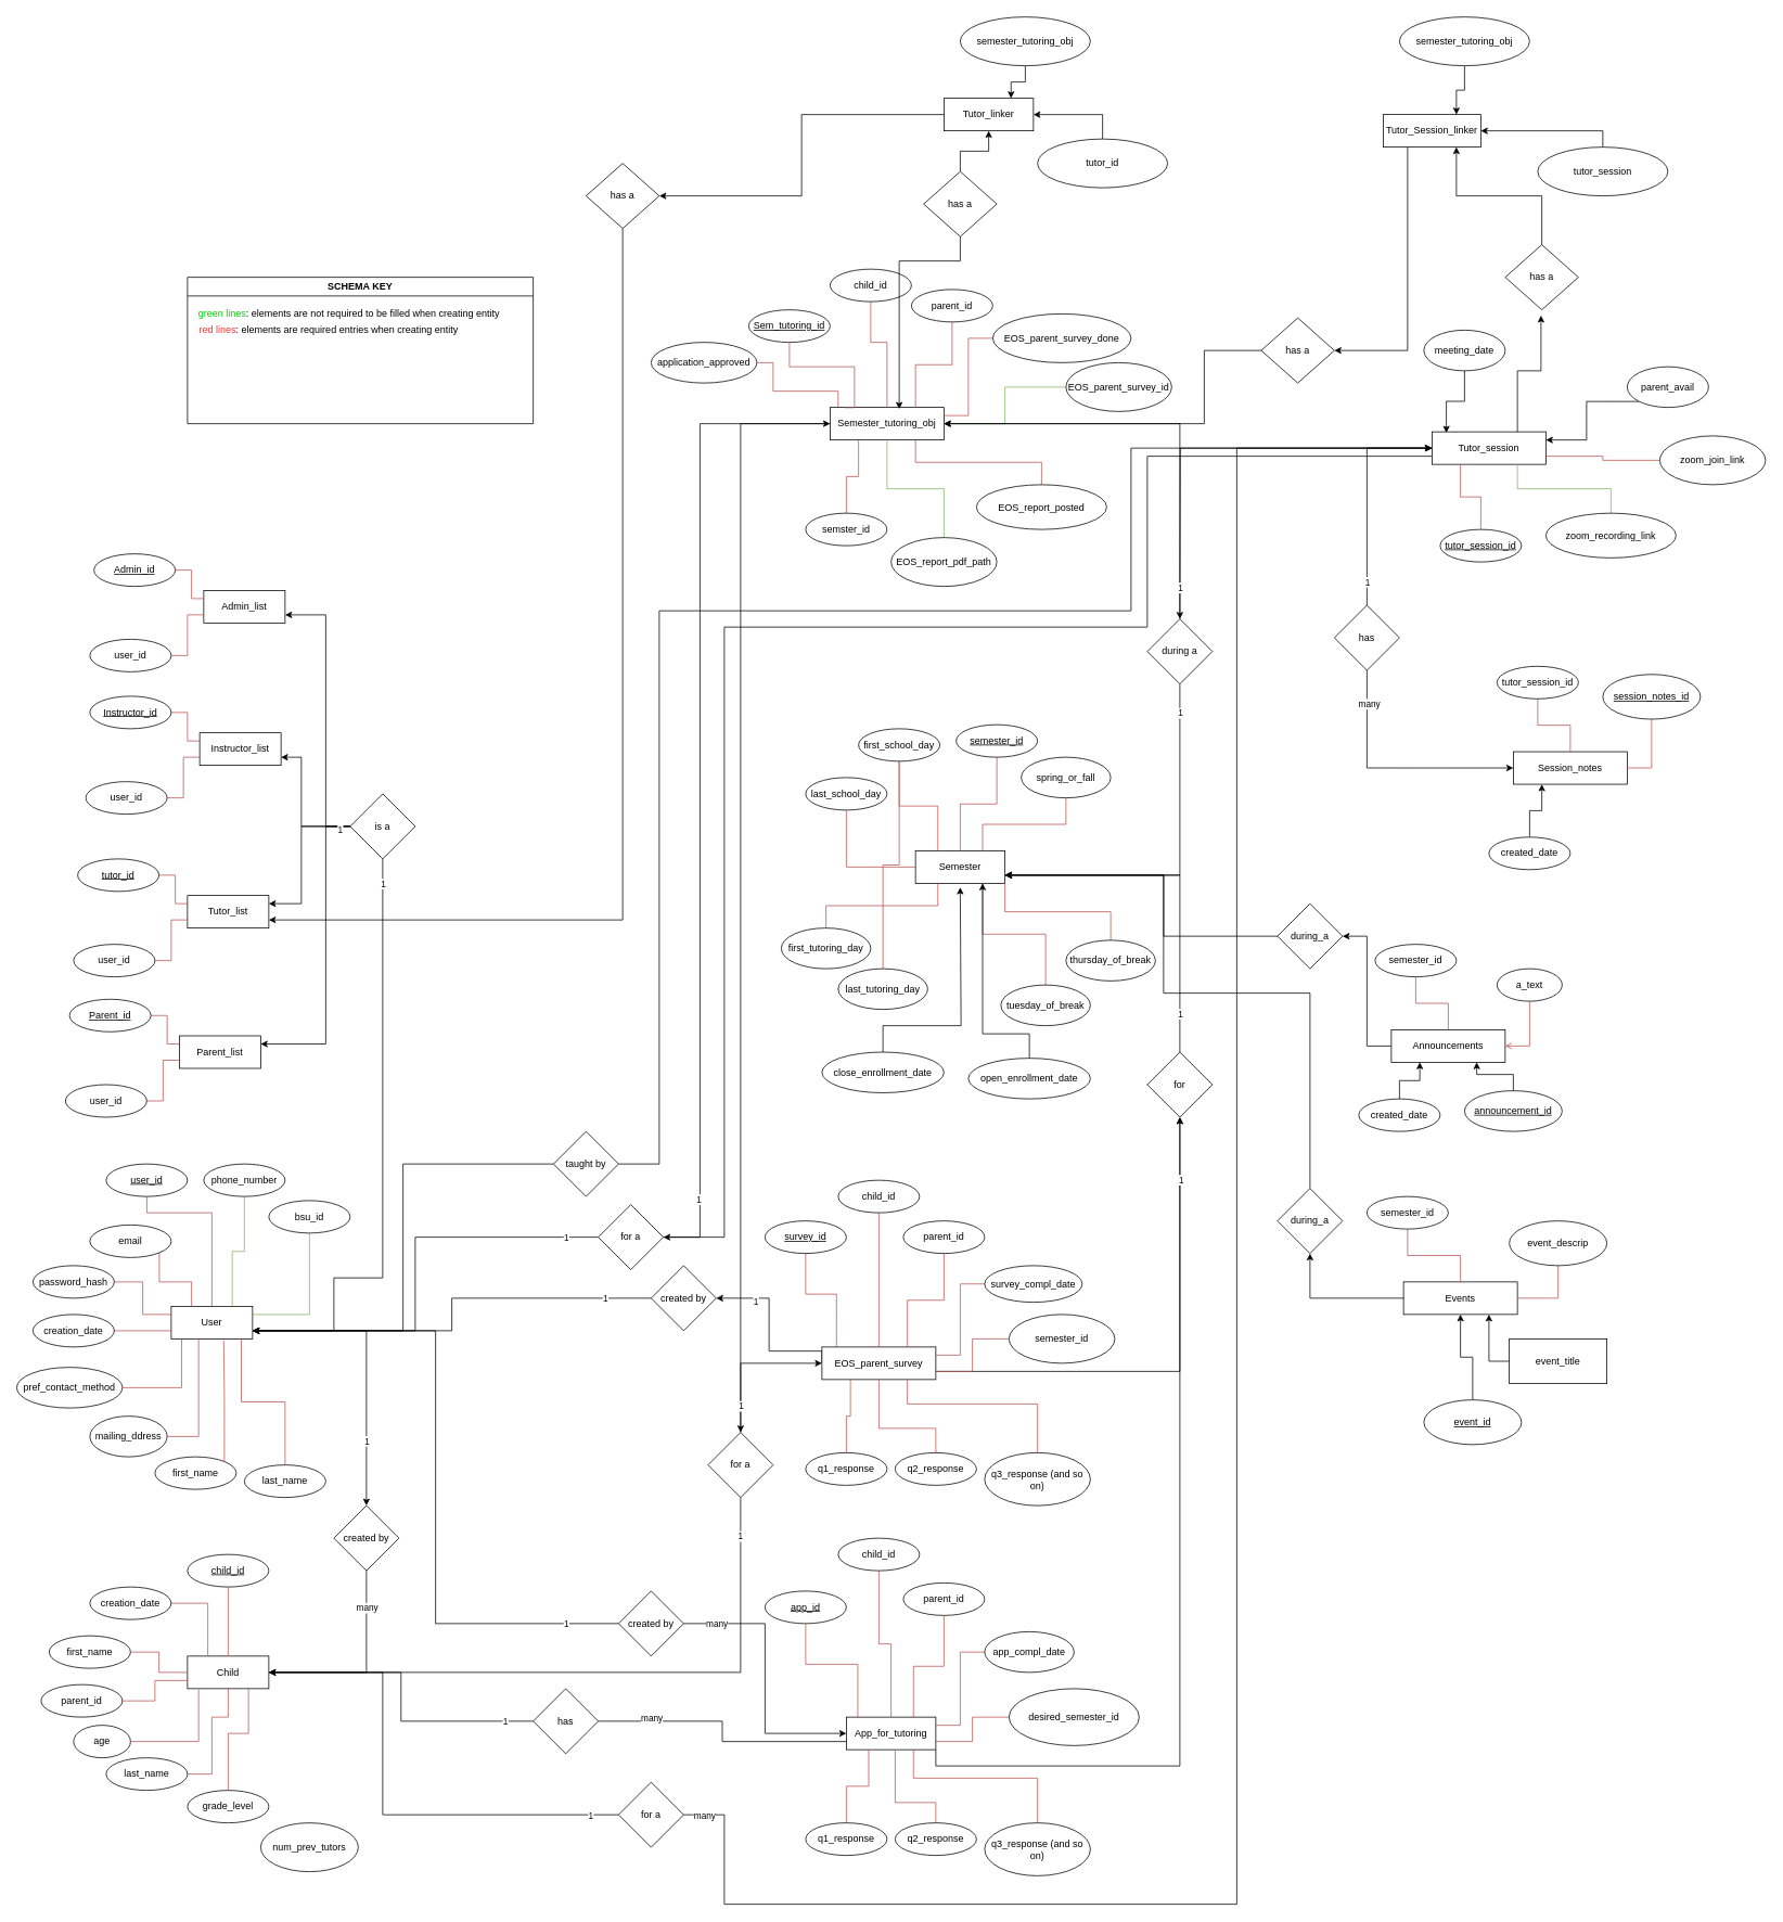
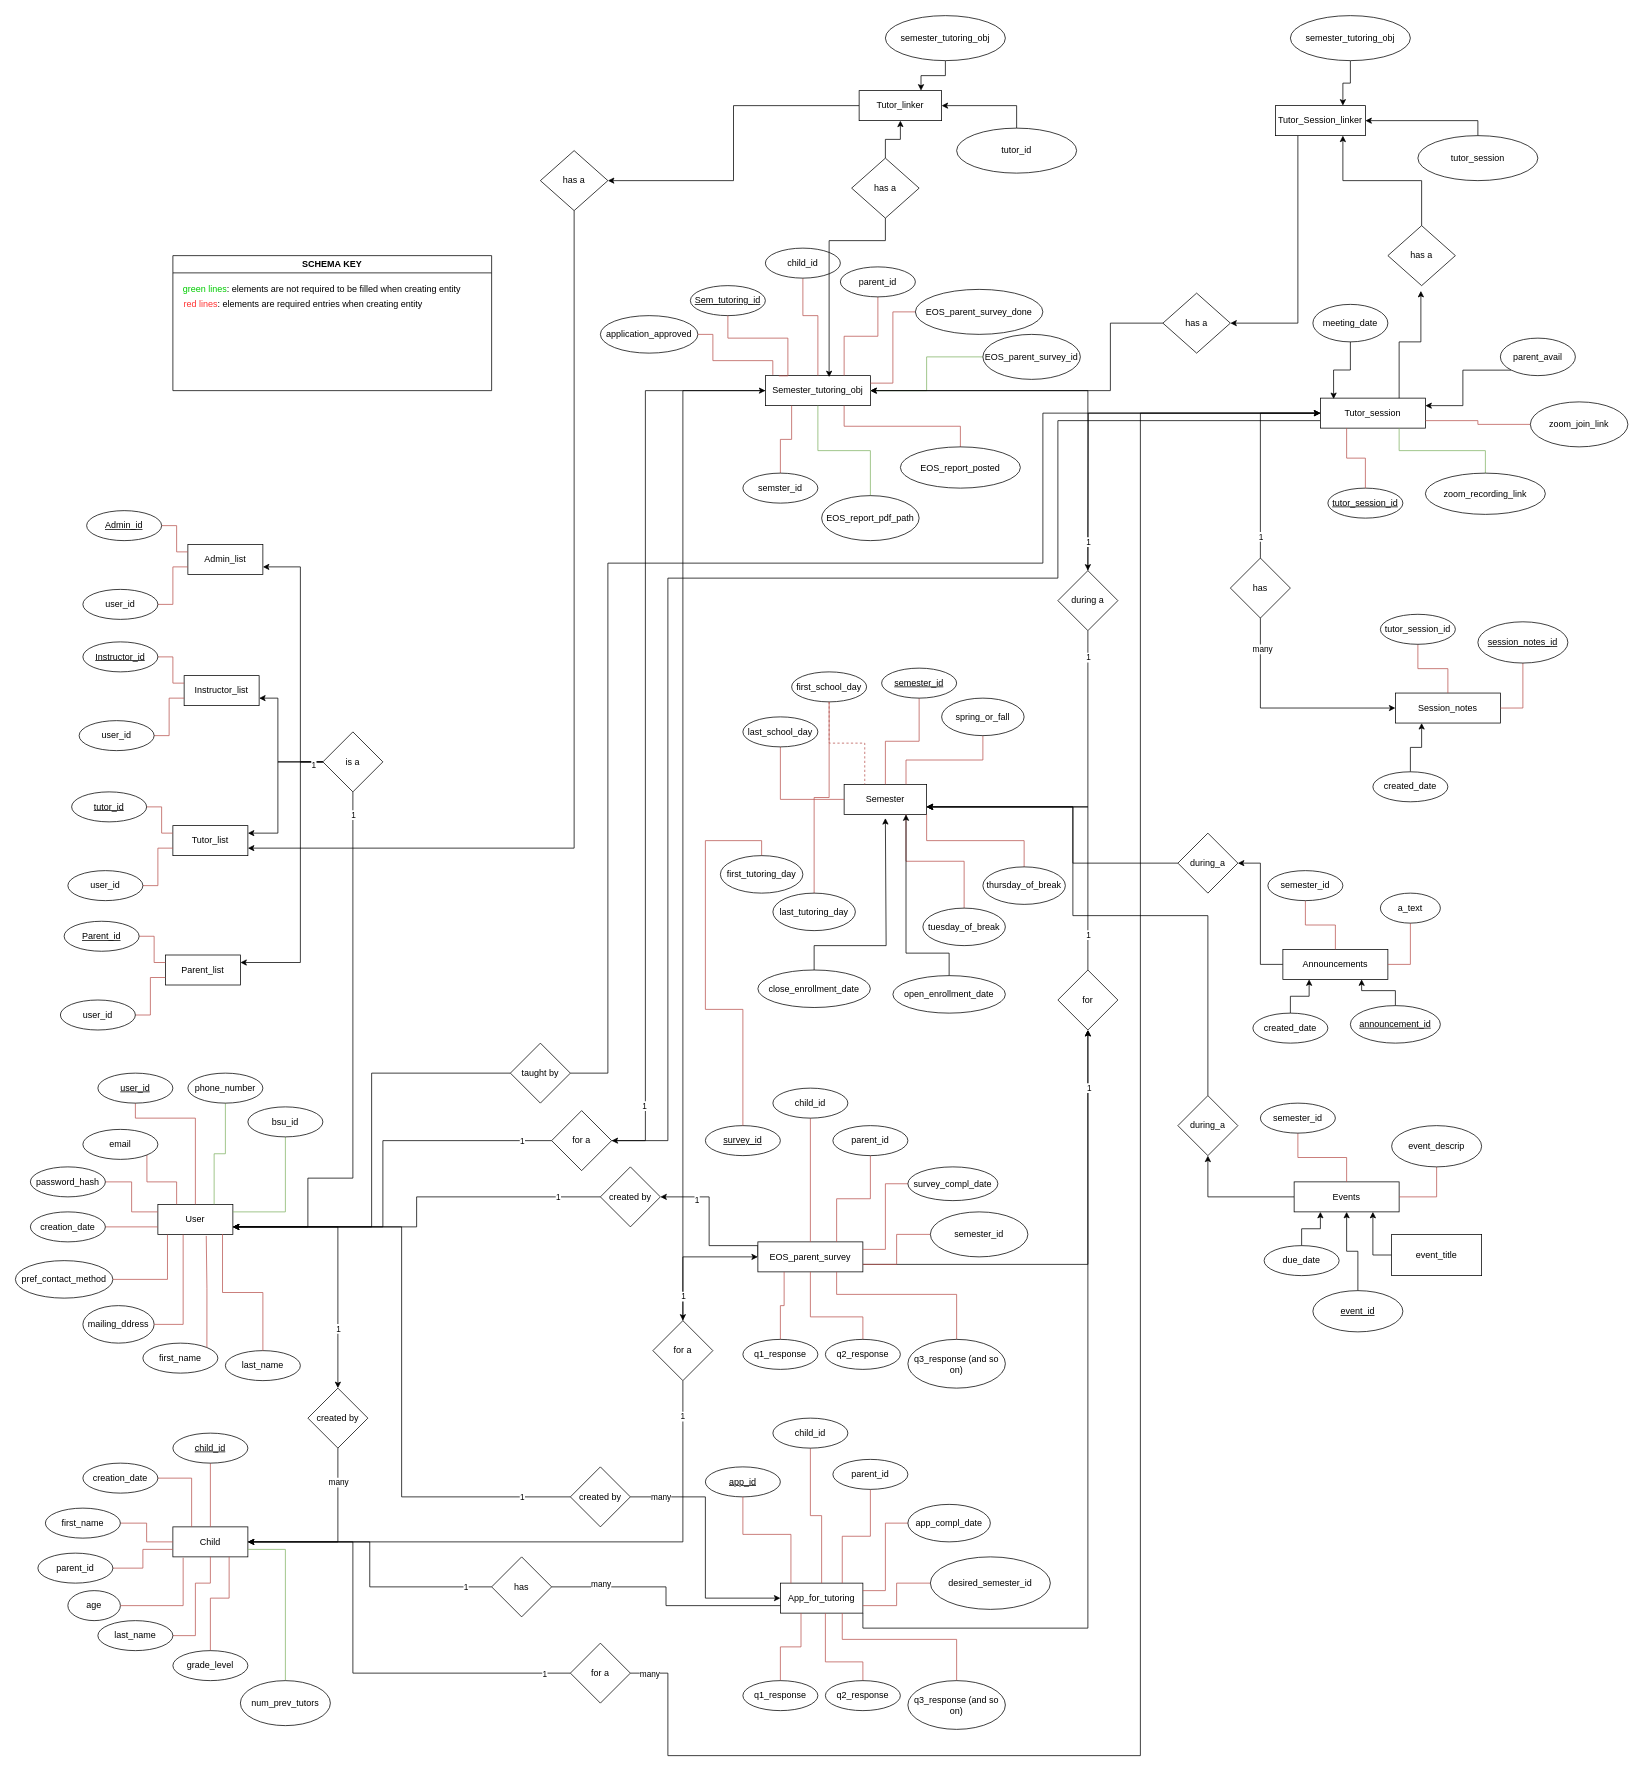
- <mxCell id="222" value="Tutor_linker" style="whiteSpace=wrap;html=1;align=center;" parent="1" vertex="1"><mxGeometry x="1160" y="120" width="110" height="40" as="geometry" /></mxCell>
+ <mxCell id="222" value="Tutor_linker" style="whiteSpace=wrap;html=1;align=center;" parent="1" vertex="1"><mxGeometry x="1145" y="120" width="110" height="40" as="geometry" /></mxCell>
- <mxCell id="99" style="edgeStyle=orthogonalEdgeStyle;rounded=0;orthogonalLoop=1;jettySize=auto;html=1;exitX=0.5;exitY=1;exitDx=0;exitDy=0;entryX=0.25;entryY=0;entryDx=0;entryDy=0;endArrow=none;endFill=0;fillColor=#f8cecc;strokeColor=#b85450;" parent="1" source="100" target="96" edge="1"><mxGeometry relative="1" as="geometry" /></mxCell>
+ <mxCell id="99" style="edgeStyle=orthogonalEdgeStyle;rounded=0;orthogonalLoop=1;jettySize=auto;html=1;exitX=0.5;exitY=1;exitDx=0;exitDy=0;entryX=0.25;entryY=0;entryDx=0;entryDy=0;endArrow=none;endFill=0;fillColor=#f8cecc;strokeColor=#b85450;dashed=1;" parent="1" source="100" target="96" edge="1"><mxGeometry relative="1" as="geometry" /></mxCell>
- <mxCell id="103" style="edgeStyle=orthogonalEdgeStyle;rounded=0;orthogonalLoop=1;jettySize=auto;html=1;exitX=0.5;exitY=0;exitDx=0;exitDy=0;entryX=0.25;entryY=1;entryDx=0;entryDy=0;endArrow=none;endFill=0;fillColor=#f8cecc;strokeColor=#b85450;" parent="1" source="104" target="96" edge="1"><mxGeometry relative="1" as="geometry" /></mxCell>
+ <mxCell id="103" style="edgeStyle=orthogonalEdgeStyle;rounded=0;orthogonalLoop=1;jettySize=auto;html=1;exitX=0.5;exitY=0;exitDx=0;exitDy=0;endArrow=none;endFill=0;fillColor=#f8cecc;strokeColor=#b85450;" parent="1" source="104" target="63" edge="1"><mxGeometry relative="1" as="geometry" /></mxCell>
- <mxCell id="231" style="edgeStyle=orthogonalEdgeStyle;rounded=0;orthogonalLoop=1;jettySize=auto;html=1;exitX=0.5;exitY=1;exitDx=0;exitDy=0;entryX=1;entryY=0.5;entryDx=0;entryDy=0;endArrow=open;endFill=0;fillColor=#f8cecc;strokeColor=#b85450;" parent="1" source="232" target="230" edge="1"><mxGeometry relative="1" as="geometry" /></mxCell>
+ <mxCell id="231" style="edgeStyle=orthogonalEdgeStyle;rounded=0;orthogonalLoop=1;jettySize=auto;html=1;exitX=0.5;exitY=1;exitDx=0;exitDy=0;entryX=1;entryY=0.5;entryDx=0;entryDy=0;endArrow=none;endFill=0;fillColor=#f8cecc;strokeColor=#b85450;" parent="1" source="232" target="230" edge="1"><mxGeometry relative="1" as="geometry" /></mxCell>
- <mxCell id="66" style="edgeStyle=orthogonalEdgeStyle;rounded=0;orthogonalLoop=1;jettySize=auto;html=1;exitX=0.5;exitY=1;exitDx=0;exitDy=0;entryX=0.128;entryY=0.008;entryDx=0;entryDy=0;entryPerimeter=0;endArrow=none;endFill=0;fillColor=#f8cecc;strokeColor=#b85450;" parent="1" source="63" target="58" edge="1"><mxGeometry relative="1" as="geometry"><Array as="points"><mxPoint x="990" y="1590" /><mxPoint x="1028" y="1590" /></Array></mxGeometry></mxCell>
+ <mxCell id="243" style="edgeStyle=orthogonalEdgeStyle;rounded=0;orthogonalLoop=1;jettySize=auto;html=1;exitX=0.5;exitY=0;exitDx=0;exitDy=0;entryX=0.25;entryY=1;entryDx=0;entryDy=0;" parent="1" source="244" target="238" edge="1"><mxGeometry relative="1" as="geometry" /></mxCell>
+ <mxCell id="244" value="due_date" style="ellipse;whiteSpace=wrap;html=1;align=center;" parent="1" vertex="1"><mxGeometry x="1685" y="1660" width="100" height="40" as="geometry" /></mxCell>
+ <mxCell id="118" style="edgeStyle=orthogonalEdgeStyle;rounded=0;orthogonalLoop=1;jettySize=auto;html=1;exitX=0.5;exitY=0;exitDx=0;exitDy=0;entryX=1;entryY=0.75;entryDx=0;entryDy=0;endArrow=none;endFill=0;fillColor=#d5e8d4;strokeColor=#82b366;" parent="1" source="119" target="23" edge="1"><mxGeometry relative="1" as="geometry" /></mxCell>
